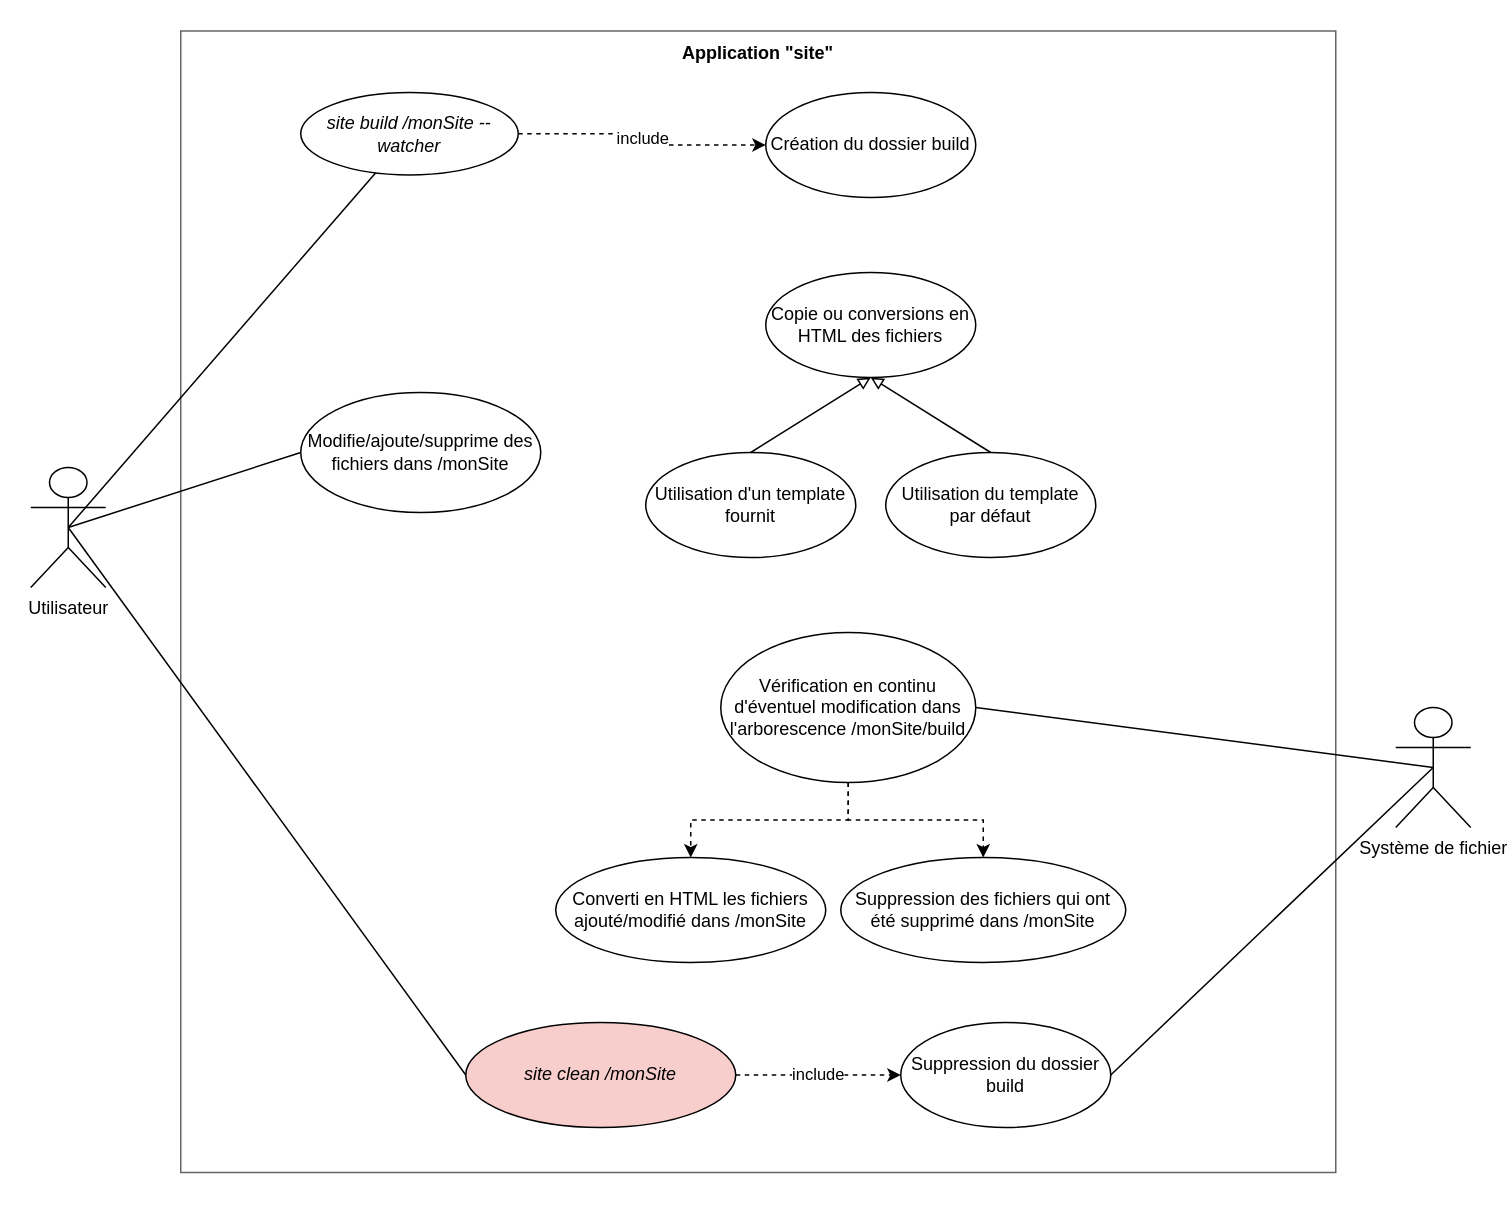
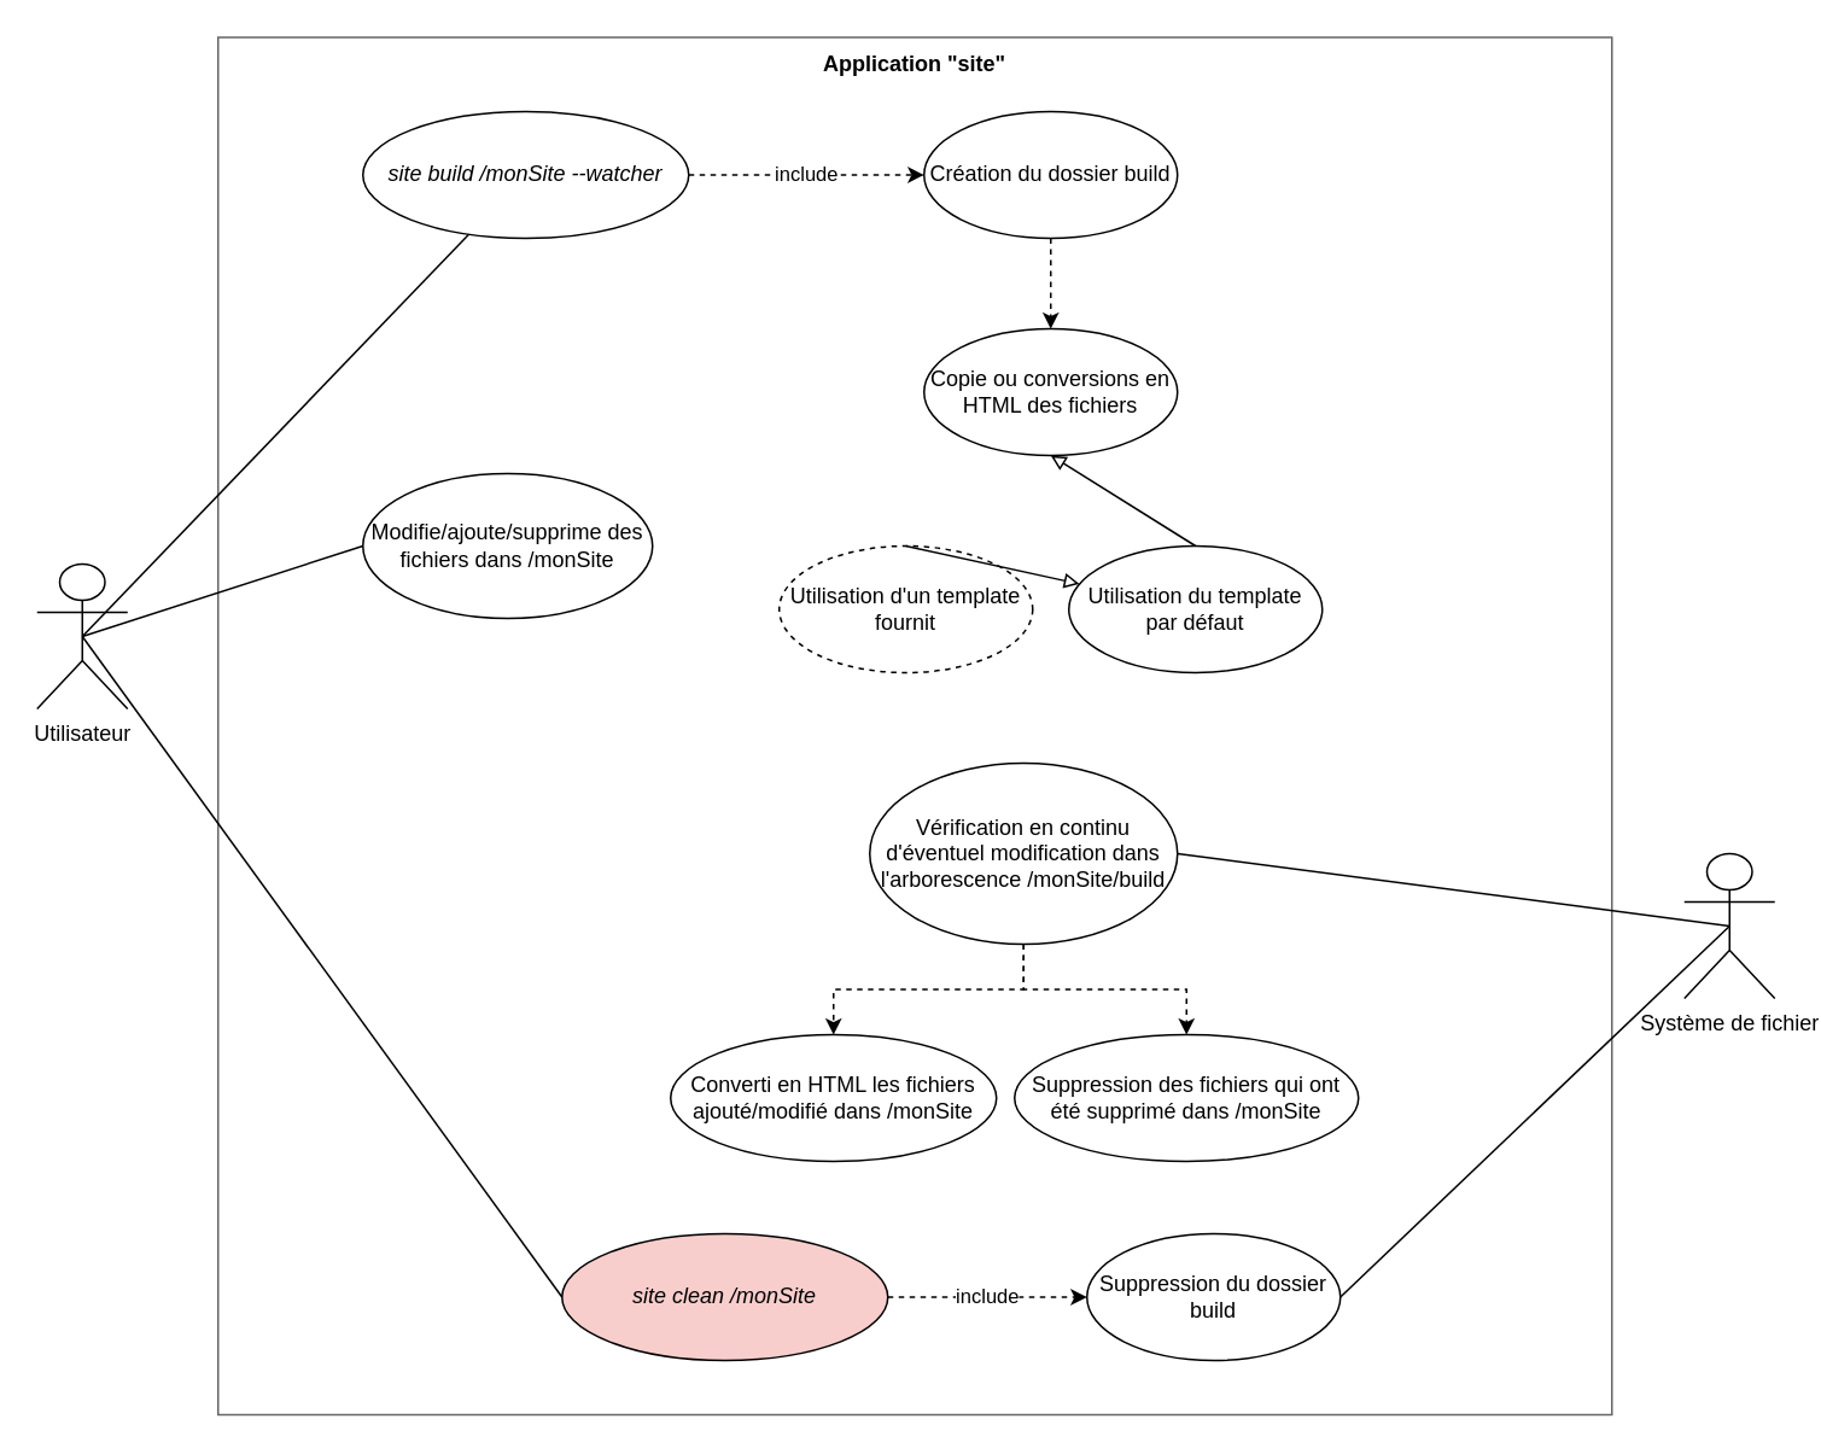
- <mxCell id="4" value="&lt;i&gt;site build /monSite --watcher&lt;/i&gt;" style="ellipse;whiteSpace=wrap;html=1;" vertex="1" parent="1"><mxGeometry x="200" y="61" width="145" height="55" as="geometry" /></mxCell>
+ <mxCell id="4" value="&lt;i&gt;site build /monSite --watcher&lt;/i&gt;" style="ellipse;whiteSpace=wrap;html=1;" vertex="1" parent="1"><mxGeometry x="200" y="61" width="180" height="70" as="geometry" /></mxCell>
+ <mxCell id="9" style="edgeStyle=orthogonalEdgeStyle;rounded=0;orthogonalLoop=1;jettySize=auto;html=1;exitX=0.5;exitY=1;exitDx=0;exitDy=0;entryX=0.5;entryY=0;entryDx=0;entryDy=0;dashed=1;" edge="1" parent="1" source="10" target="19"><mxGeometry relative="1" as="geometry" /></mxCell>
- <mxCell id="22" value="" style="endArrow=block;html=1;rounded=0;exitX=0.5;exitY=0;exitDx=0;exitDy=0;entryX=0.5;entryY=1;entryDx=0;entryDy=0;endFill=0;" edge="1" parent="1" source="20" target="19"><mxGeometry width="50" height="50" relative="1" as="geometry"><mxPoint x="490" y="352.58" as="sourcePoint" /><mxPoint x="622.484" y="281.004" as="targetPoint" /></mxGeometry></mxCell>
+ <mxCell id="22" value="" style="endArrow=block;html=1;rounded=0;exitX=0.5;exitY=0;exitDx=0;exitDy=0;endFill=0;" edge="1" parent="1" source="20" target="21"><mxGeometry width="50" height="50" relative="1" as="geometry"><mxPoint x="490" y="352.58" as="sourcePoint" /><mxPoint x="622.484" y="281.004" as="targetPoint" /></mxGeometry></mxCell>
- <mxCell id="20" value="Utilisation d'un template fournit" style="ellipse;whiteSpace=wrap;html=1;strokeWidth=1;fillColor=none;" vertex="1" parent="1"><mxGeometry x="430" y="301" width="140" height="70" as="geometry" /></mxCell>
+ <mxCell id="20" value="Utilisation d'un template fournit" style="ellipse;whiteSpace=wrap;html=1;strokeWidth=1;fillColor=none;dashed=1;" vertex="1" parent="1"><mxGeometry x="430" y="301" width="140" height="70" as="geometry" /></mxCell>
